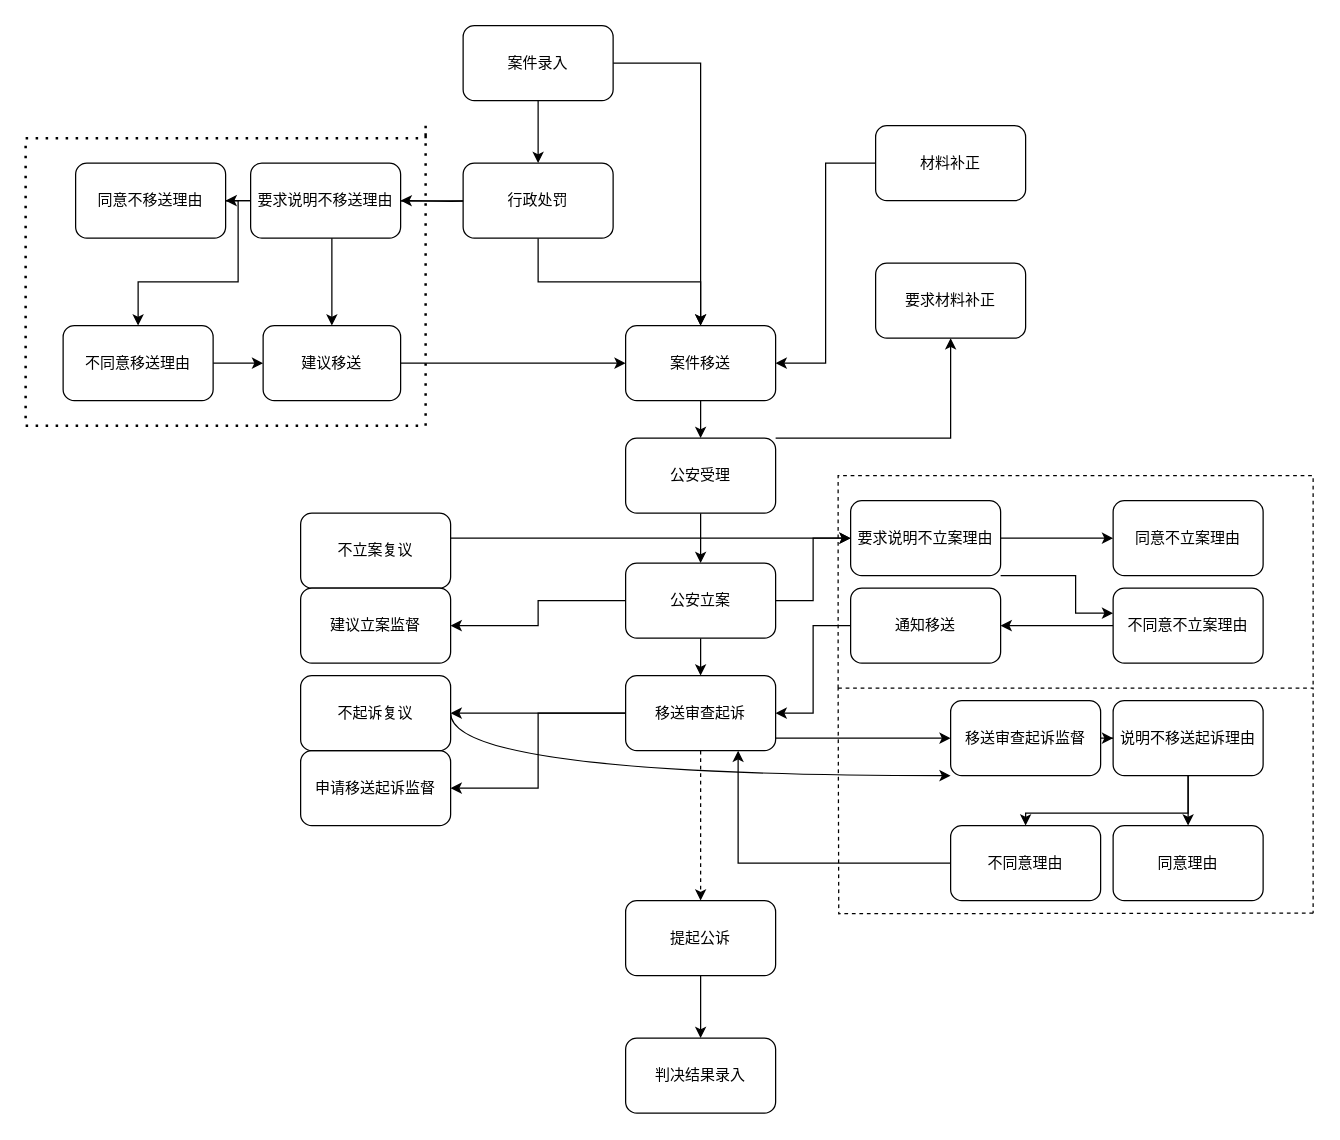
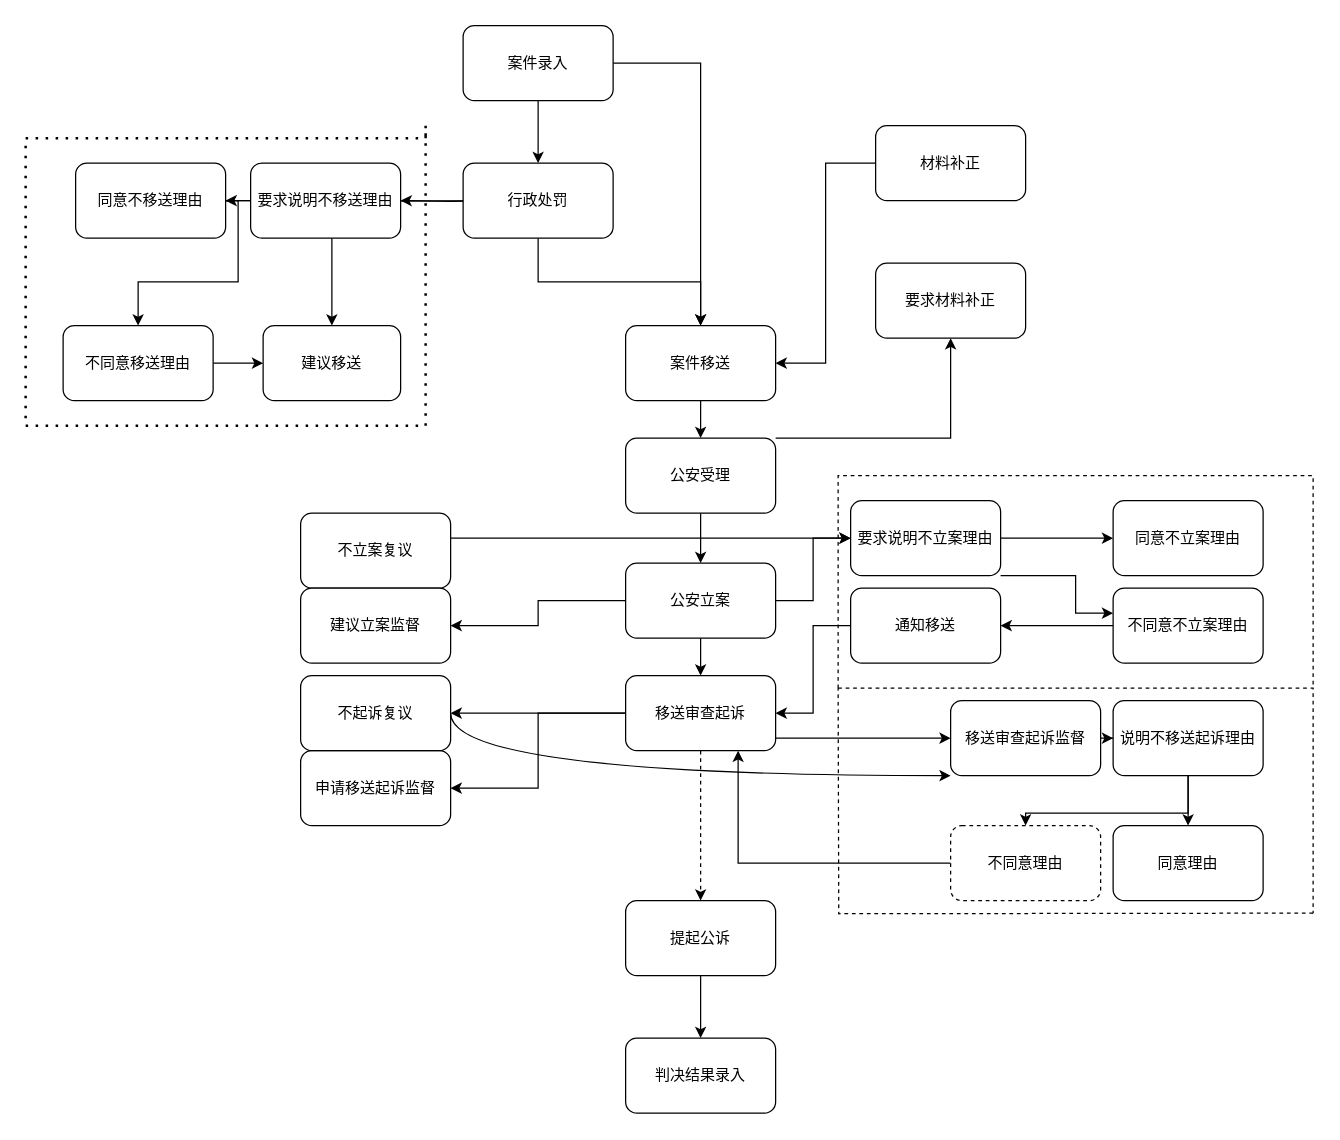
- <mxCell id="33" style="edgeStyle=orthogonalEdgeStyle;rounded=0;orthogonalLoop=1;jettySize=auto;html=1;entryX=0;entryY=0.5;entryDx=0;entryDy=0;" edge="1" parent="1" source="34" target="10"><mxGeometry relative="1" as="geometry" /></mxCell>
- <mxCell id="55" value="不同意理由" style="rounded=1;whiteSpace=wrap;html=1;" vertex="1" parent="1"><mxGeometry x="760" y="660" width="120" height="60" as="geometry" /></mxCell>
+ <mxCell id="55" value="不同意理由" style="rounded=1;whiteSpace=wrap;html=1;dashed=1;" vertex="1" parent="1"><mxGeometry x="760" y="660" width="120" height="60" as="geometry" /></mxCell>
